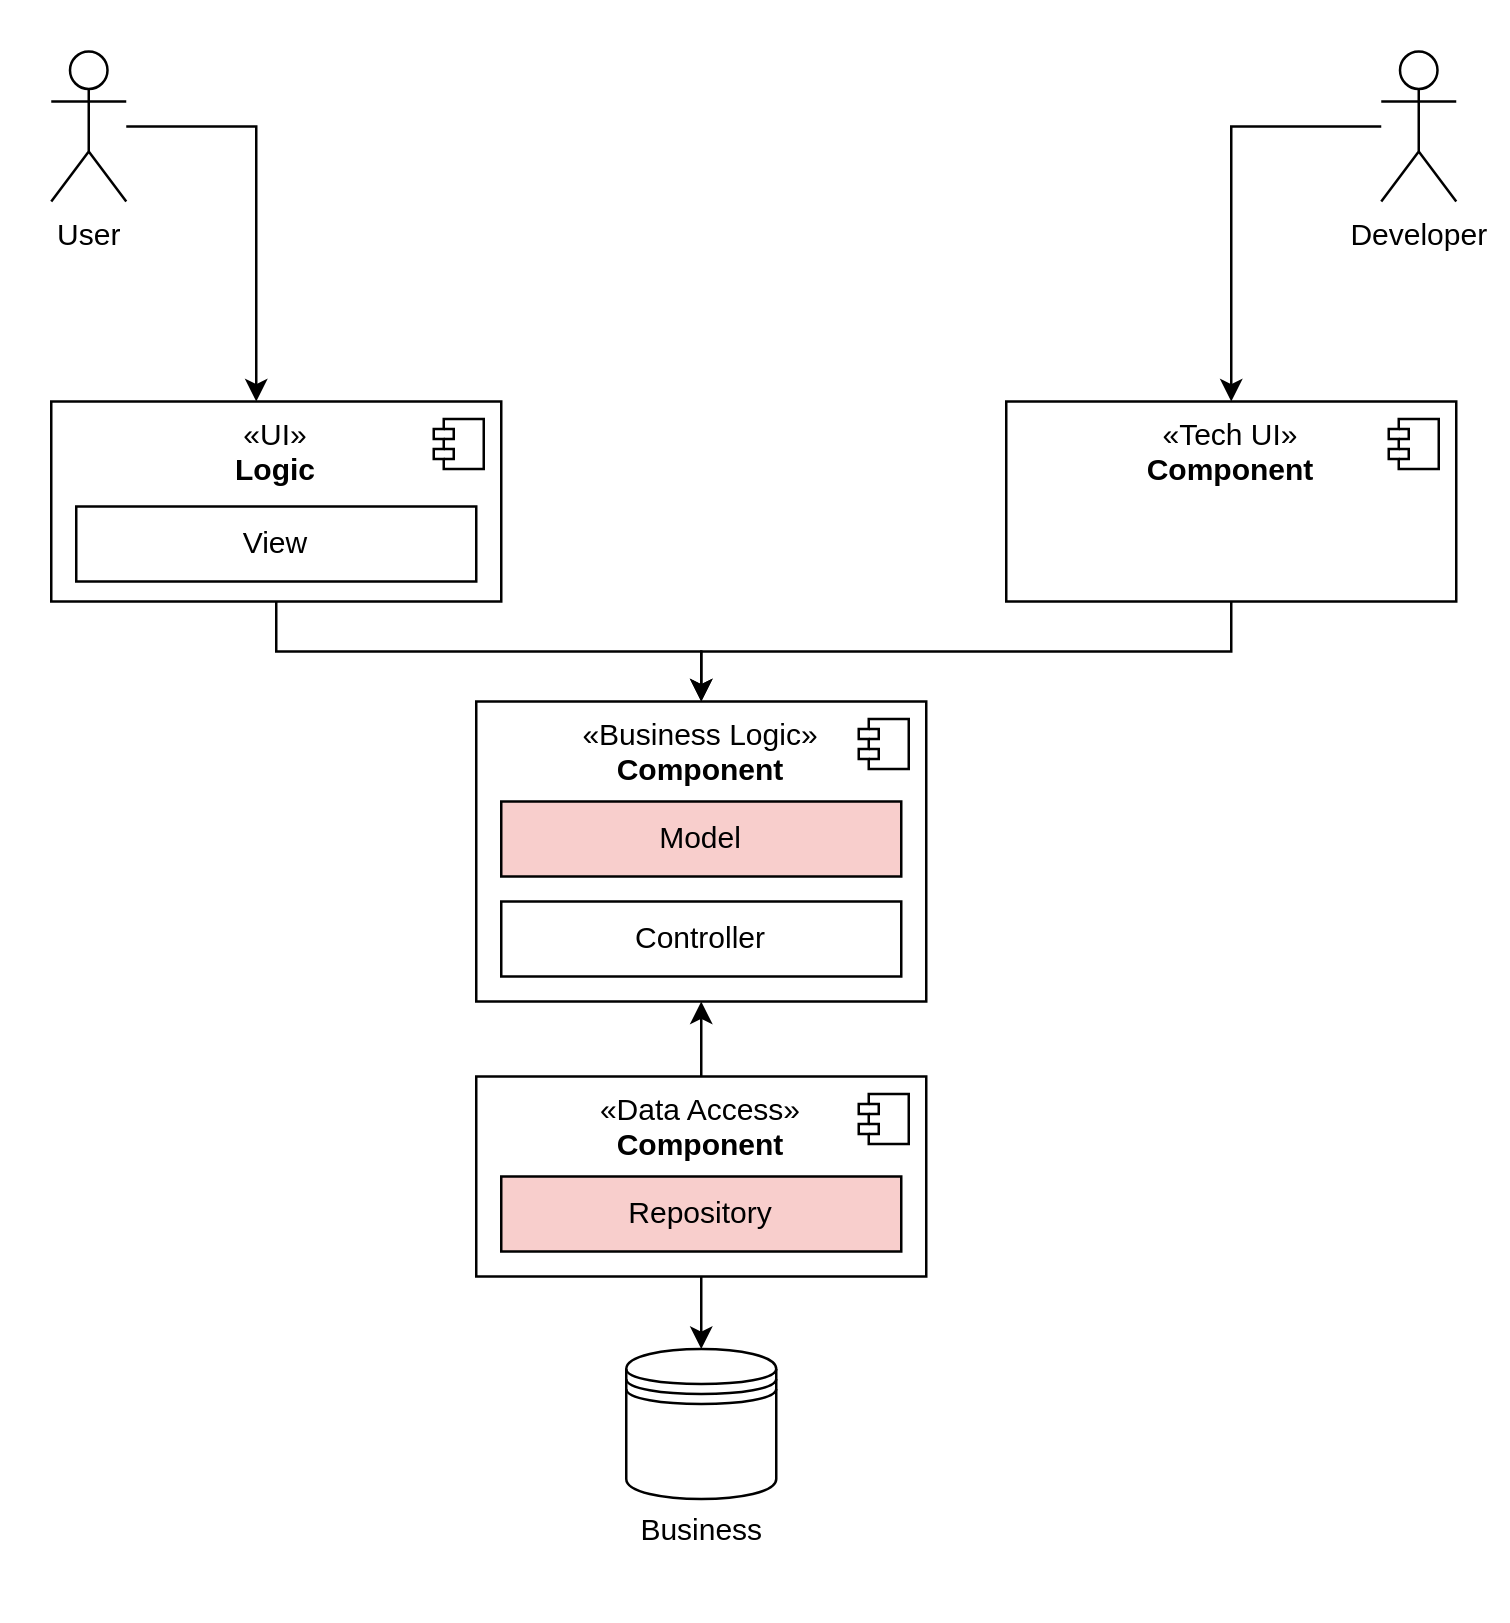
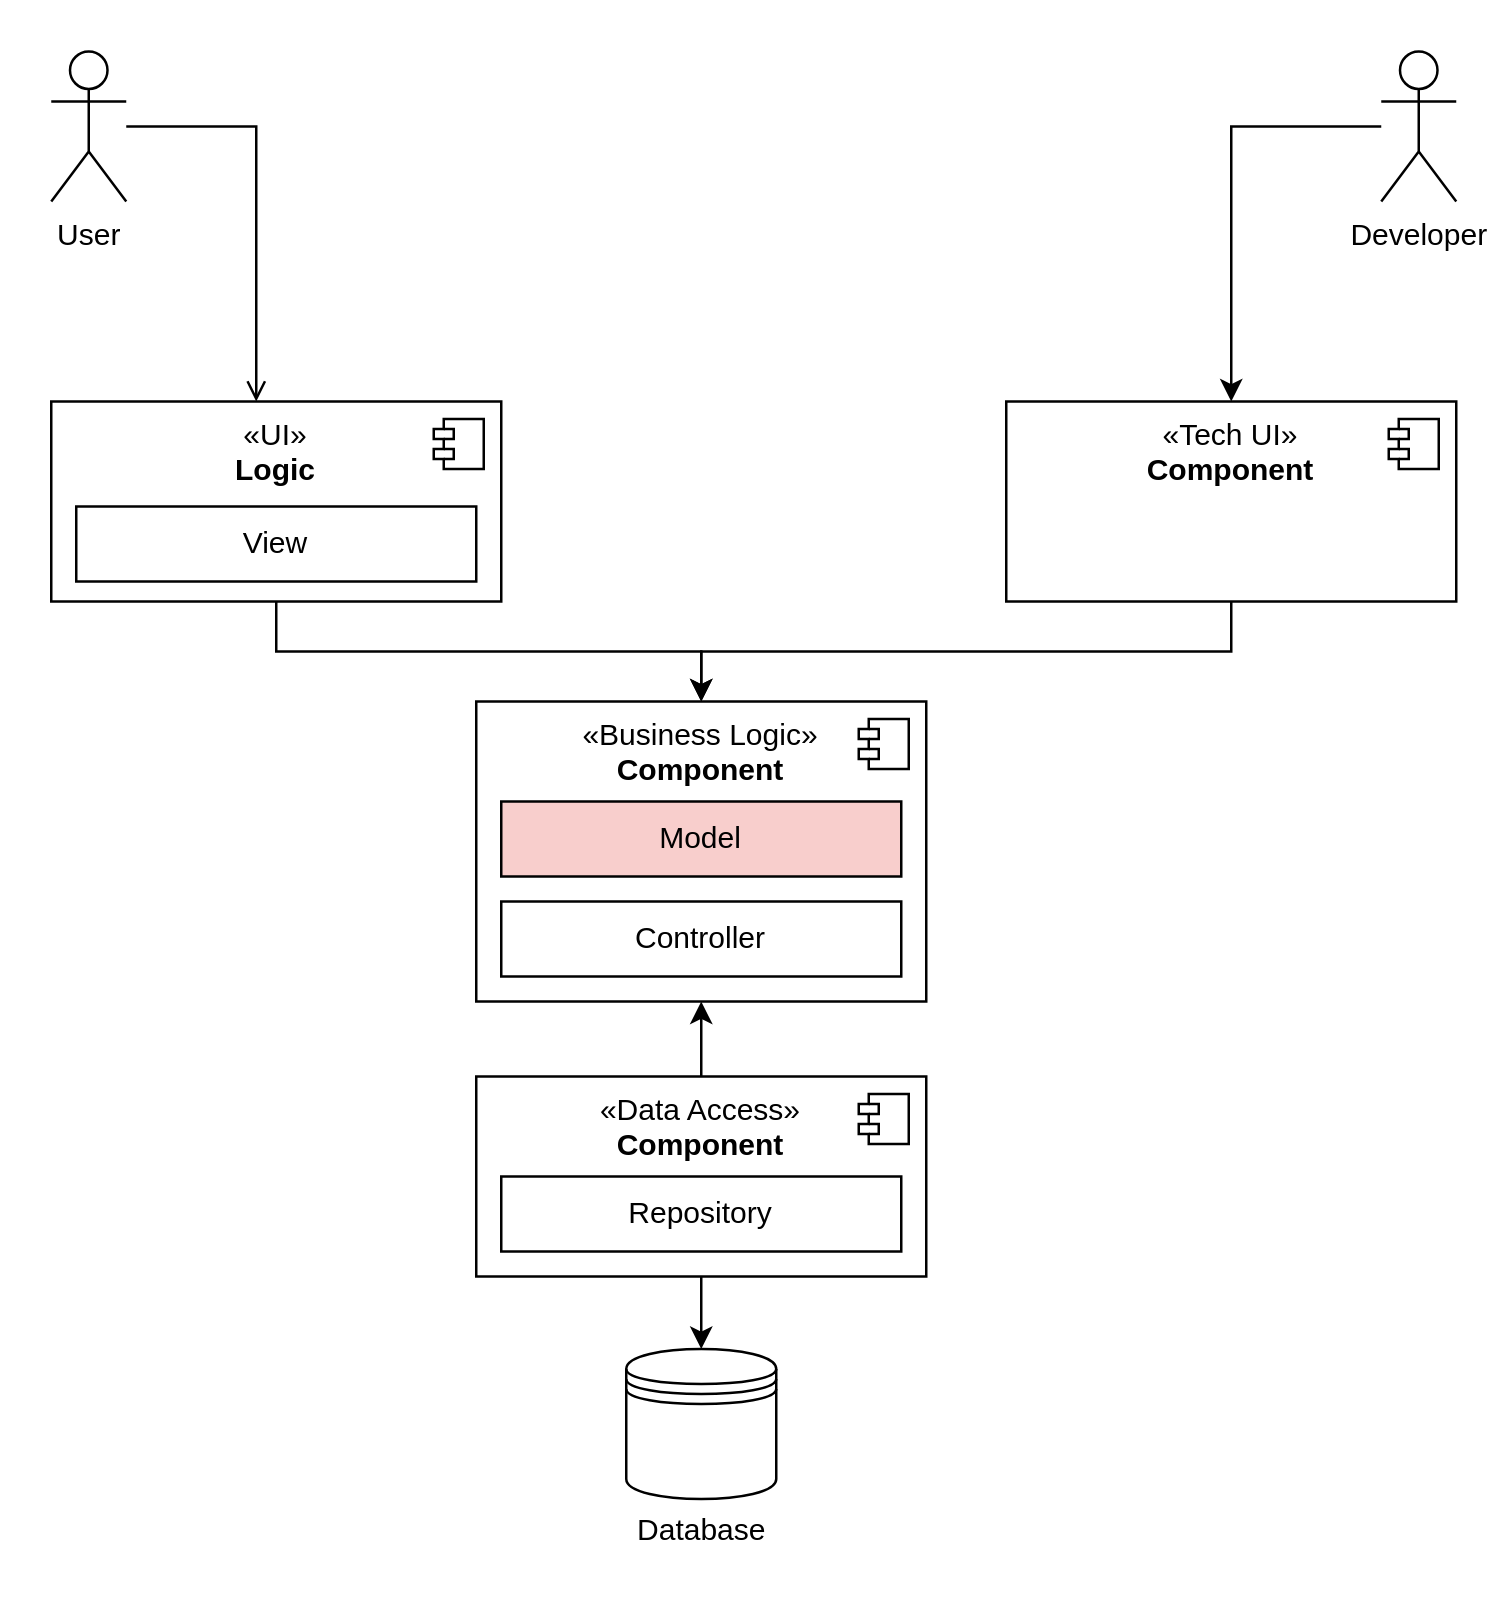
- <mxCell id="21" style="edgeStyle=orthogonalEdgeStyle;rounded=0;orthogonalLoop=1;jettySize=auto;html=1;" edge="1" parent="1" source="22" target="6"><mxGeometry relative="1" as="geometry"><Array as="points"><mxPoint x="102" y="50" /></Array></mxGeometry></mxCell>
+ <mxCell id="21" style="edgeStyle=orthogonalEdgeStyle;rounded=0;orthogonalLoop=1;jettySize=auto;html=1;endArrow=open;" edge="1" parent="1" source="22" target="6"><mxGeometry relative="1" as="geometry"><Array as="points"><mxPoint x="102" y="50" /></Array></mxGeometry></mxCell>
- <mxCell id="14" value="Repository" style="html=1;dropTarget=0;whiteSpace=wrap;fillColor=#f8cecc;" parent="1" vertex="1"><mxGeometry x="200" y="470" width="160" height="30" as="geometry" /></mxCell>
+ <mxCell id="14" value="Repository" style="html=1;dropTarget=0;whiteSpace=wrap;" parent="1" vertex="1"><mxGeometry x="200" y="470" width="160" height="30" as="geometry" /></mxCell>
- <mxCell id="4" value="Business" style="text;html=1;align=center;verticalAlign=middle;resizable=0;points=[];autosize=1;strokeColor=none;fillColor=none;" parent="2" vertex="1"><mxGeometry y="58" width="70" height="30" as="geometry" /></mxCell>
+ <mxCell id="4" value="Database" style="text;html=1;align=center;verticalAlign=middle;resizable=0;points=[];autosize=1;strokeColor=none;fillColor=none;" parent="2" vertex="1"><mxGeometry y="58" width="70" height="30" as="geometry" /></mxCell>
